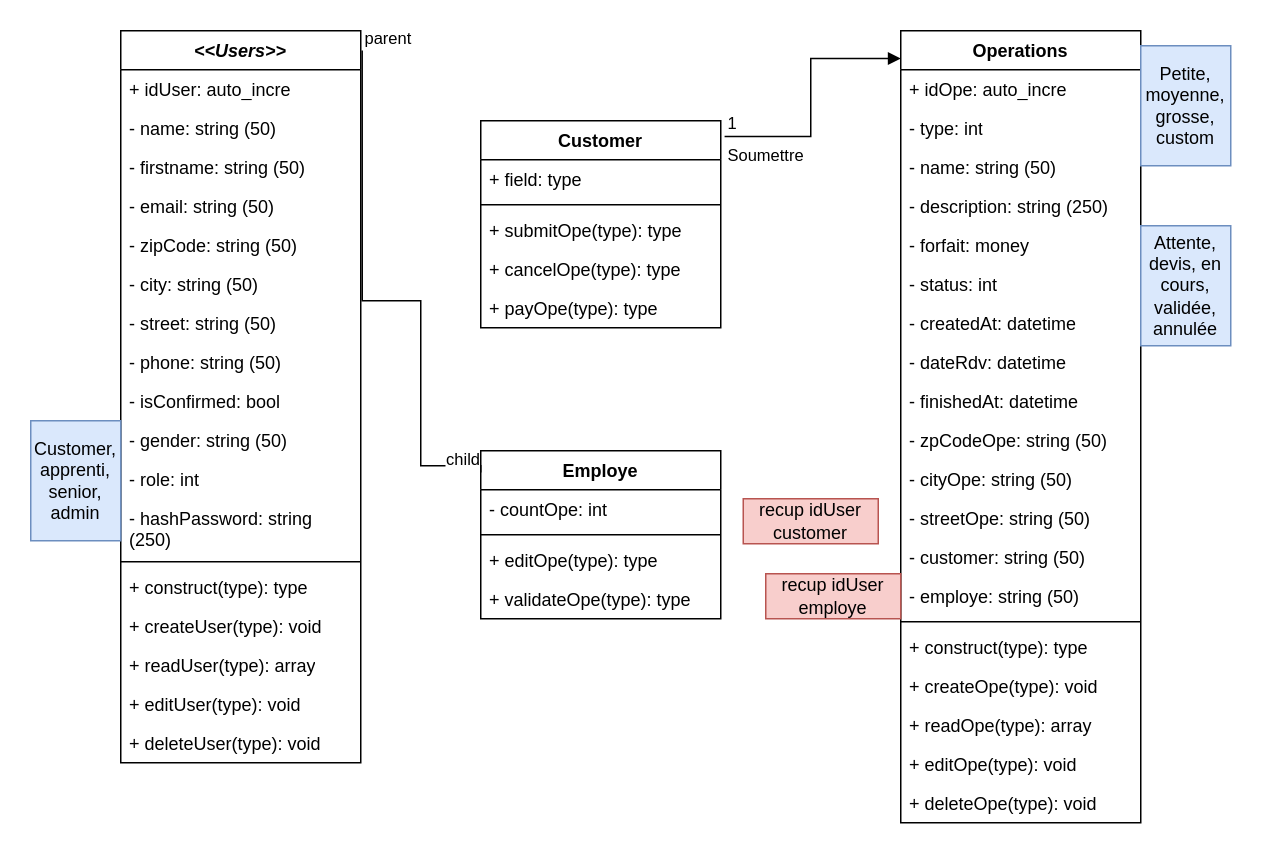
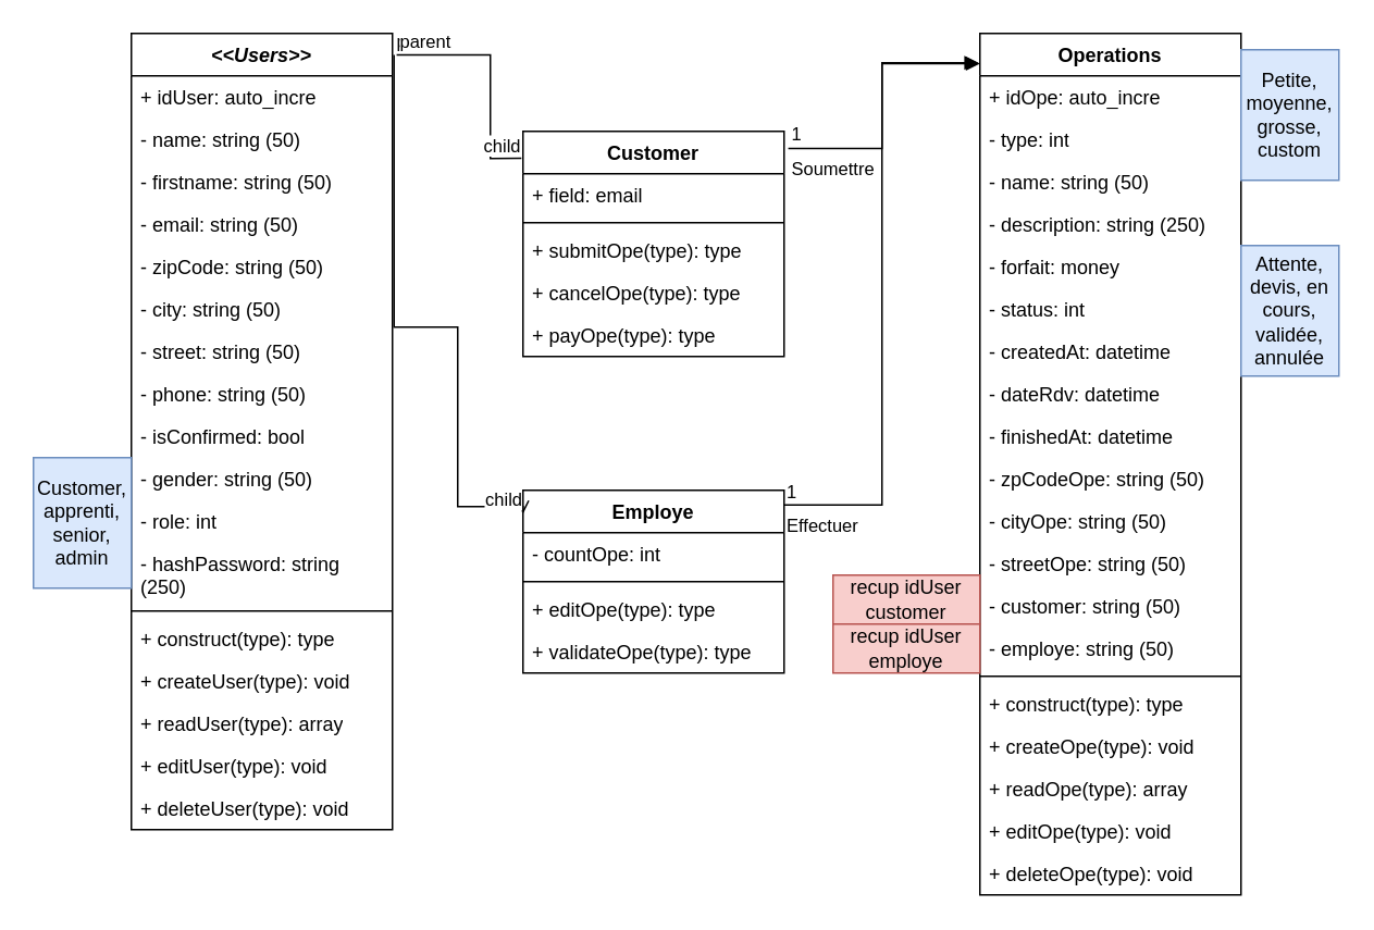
+ <mxCell id="56" value="" style="endArrow=none;html=1;edgeStyle=orthogonalEdgeStyle;rounded=0;exitX=1.016;exitY=0.027;exitDx=0;exitDy=0;exitPerimeter=0;entryX=-0.006;entryY=0.12;entryDx=0;entryDy=0;entryPerimeter=0;" edge="1" parent="1" source="2" target="42"><mxGeometry relative="1" as="geometry"><mxPoint x="240" y="80" as="sourcePoint" /><mxPoint x="400" y="80" as="targetPoint" /><Array as="points"><mxPoint x="300" y="33" /><mxPoint x="300" y="97" /></Array></mxGeometry></mxCell>
+ <mxCell id="57" value="parent" style="edgeLabel;resizable=0;html=1;align=left;verticalAlign=bottom;" connectable="0" vertex="1" parent="56"><mxGeometry x="-1" relative="1" as="geometry" /></mxCell>
+ <mxCell id="58" value="child" style="edgeLabel;resizable=0;html=1;align=right;verticalAlign=bottom;" connectable="0" vertex="1" parent="56"><mxGeometry x="1" relative="1" as="geometry" /></mxCell>
- <mxCell id="43" value="+ field: type" style="text;strokeColor=none;fillColor=none;align=left;verticalAlign=top;spacingLeft=4;spacingRight=4;overflow=hidden;rotatable=0;points=[[0,0.5],[1,0.5]];portConstraint=eastwest;whiteSpace=wrap;html=1;" vertex="1" parent="42"><mxGeometry y="26" width="160" height="26" as="geometry" /></mxCell>
+ <mxCell id="43" value="+ field: email" style="text;strokeColor=none;fillColor=none;align=left;verticalAlign=top;spacingLeft=4;spacingRight=4;overflow=hidden;rotatable=0;points=[[0,0.5],[1,0.5]];portConstraint=eastwest;whiteSpace=wrap;html=1;" vertex="1" parent="42"><mxGeometry y="26" width="160" height="26" as="geometry" /></mxCell>
+ <mxCell id="61" value="Effectuer" style="endArrow=block;endFill=1;html=1;edgeStyle=orthogonalEdgeStyle;align=left;verticalAlign=top;rounded=0;exitX=0.997;exitY=0.08;exitDx=0;exitDy=0;exitPerimeter=0;entryX=-0.006;entryY=0.034;entryDx=0;entryDy=0;entryPerimeter=0;" edge="1" parent="1" source="48" target="21"><mxGeometry x="-1" relative="1" as="geometry"><mxPoint x="490" y="370" as="sourcePoint" /><mxPoint x="650" y="370" as="targetPoint" /></mxGeometry></mxCell>
+ <mxCell id="62" value="1" style="edgeLabel;resizable=0;html=1;align=left;verticalAlign=bottom;" connectable="0" vertex="1" parent="61"><mxGeometry x="-1" relative="1" as="geometry" /></mxCell>
- <mxCell id="53" value="" style="endArrow=none;html=1;edgeStyle=orthogonalEdgeStyle;rounded=0;entryX=0;entryY=0.129;entryDx=0;entryDy=0;entryPerimeter=0;exitX=1.006;exitY=0.027;exitDx=0;exitDy=0;exitPerimeter=0;" edge="1" parent="1" source="2" target="48"><mxGeometry relative="1" as="geometry"><mxPoint x="240" y="350" as="sourcePoint" /><mxPoint x="310" y="351" as="targetPoint" /><Array as="points"><mxPoint x="241" y="200" /><mxPoint x="280" y="200" /><mxPoint x="280" y="310" /><mxPoint x="320" y="310" /></Array></mxGeometry></mxCell>
+ <mxCell id="53" value="" style="endArrow=open;html=1;edgeStyle=orthogonalEdgeStyle;rounded=0;entryX=0;entryY=0.129;entryDx=0;entryDy=0;entryPerimeter=0;exitX=1.006;exitY=0.027;exitDx=0;exitDy=0;exitPerimeter=0;" edge="1" parent="1" source="2" target="48"><mxGeometry relative="1" as="geometry"><mxPoint x="240" y="350" as="sourcePoint" /><mxPoint x="310" y="351" as="targetPoint" /><Array as="points"><mxPoint x="241" y="200" /><mxPoint x="280" y="200" /><mxPoint x="280" y="310" /><mxPoint x="320" y="310" /></Array></mxGeometry></mxCell>
- <mxCell id="63" value="recup idUser customer" style="text;html=1;align=center;verticalAlign=middle;whiteSpace=wrap;rounded=0;fillColor=#f8cecc;strokeColor=#b85450;" vertex="1" parent="1"><mxGeometry x="495" y="332" width="90" height="30" as="geometry" /></mxCell>
+ <mxCell id="63" value="recup idUser customer" style="text;html=1;align=center;verticalAlign=middle;whiteSpace=wrap;rounded=0;fillColor=#f8cecc;strokeColor=#b85450;" vertex="1" parent="1"><mxGeometry x="510" y="352" width="90" height="30" as="geometry" /></mxCell>
